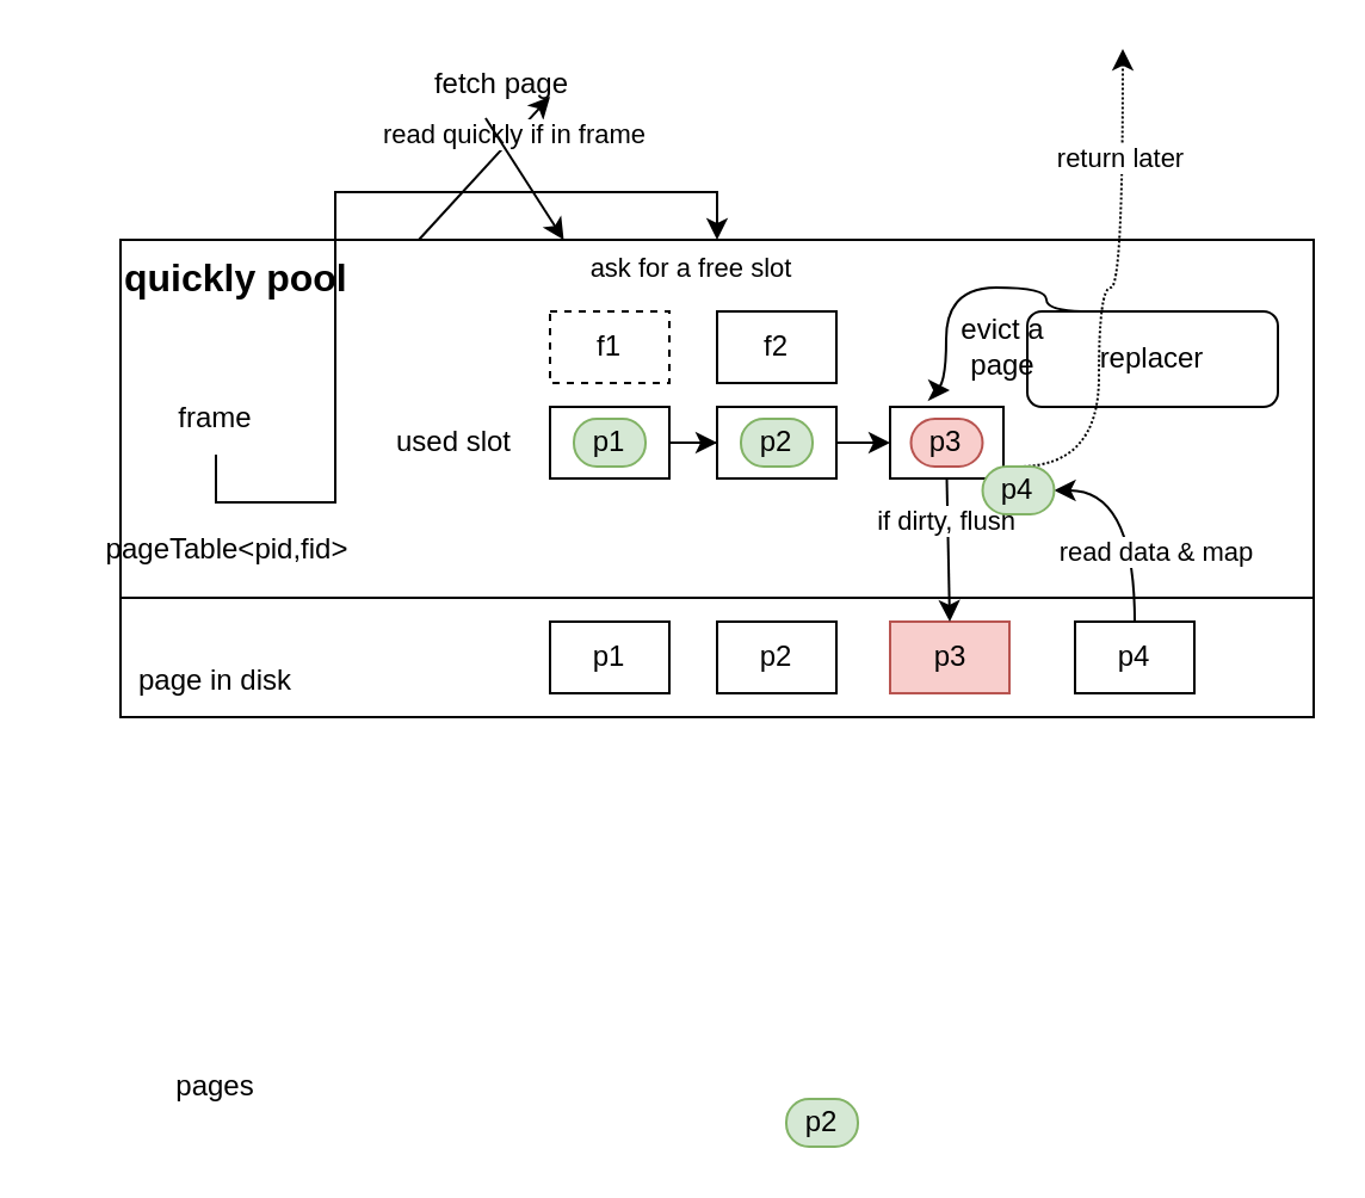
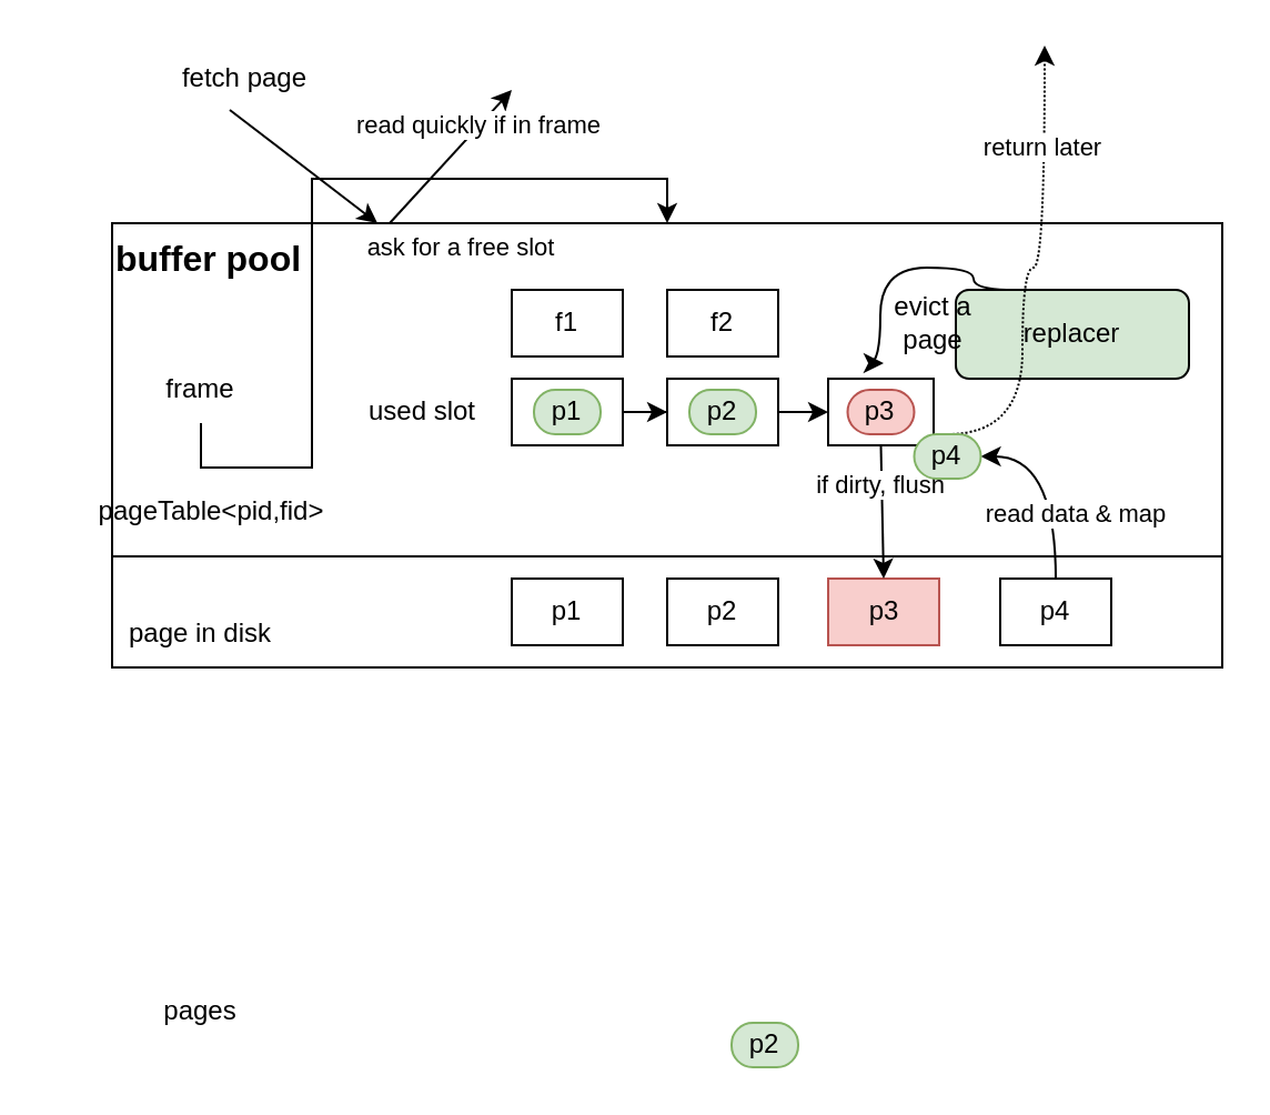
- <mxCell id="25" value="fetch page" style="text;html=1;strokeColor=none;fillColor=none;align=center;verticalAlign=middle;whiteSpace=wrap;rounded=0;" vertex="1" parent="1"><mxGeometry x="180" y="20" width="60" height="30" as="geometry" /></mxCell>
+ <mxCell id="25" value="fetch page" style="text;html=1;strokeColor=none;fillColor=none;align=center;verticalAlign=middle;whiteSpace=wrap;rounded=0;" vertex="1" parent="1"><mxGeometry x="80" y="20" width="60" height="30" as="geometry" /></mxCell>
- <mxCell id="4" value="quickly pool" style="rounded=0;whiteSpace=wrap;html=1;fontStyle=1;verticalAlign=top;align=left;fontSize=16;" vertex="1" parent="1"><mxGeometry x="50" y="100" width="500" height="200" as="geometry" /></mxCell>
+ <mxCell id="4" value="buffer pool" style="rounded=0;whiteSpace=wrap;html=1;fontStyle=1;verticalAlign=top;align=left;fontSize=16;" vertex="1" parent="1"><mxGeometry x="50" y="100" width="500" height="200" as="geometry" /></mxCell>
- <mxCell id="10" value="f1" style="rounded=0;whiteSpace=wrap;html=1;dashed=1;" vertex="1" parent="9"><mxGeometry x="70" width="50" height="30" as="geometry" /></mxCell>
+ <mxCell id="10" value="f1" style="rounded=0;whiteSpace=wrap;html=1;" vertex="1" parent="9"><mxGeometry x="70" width="50" height="30" as="geometry" /></mxCell>
- <mxCell id="13" value="replacer" style="rounded=1;whiteSpace=wrap;html=1;" vertex="1" parent="1"><mxGeometry x="430" y="130" width="105" height="40" as="geometry" /></mxCell>
+ <mxCell id="13" value="replacer" style="rounded=1;whiteSpace=wrap;html=1;fillColor=#d5e8d4;" vertex="1" parent="1"><mxGeometry x="430" y="130" width="105" height="40" as="geometry" /></mxCell>
